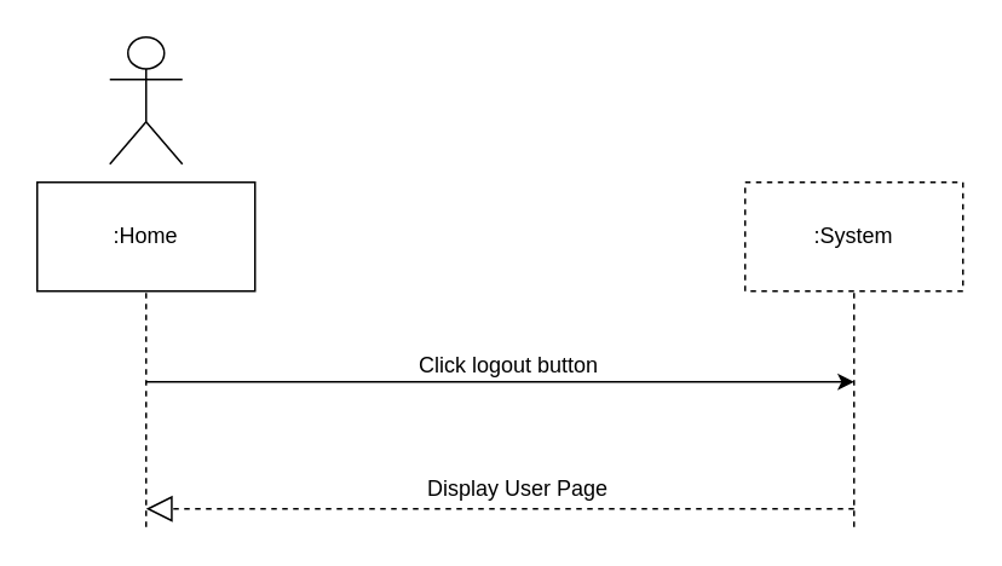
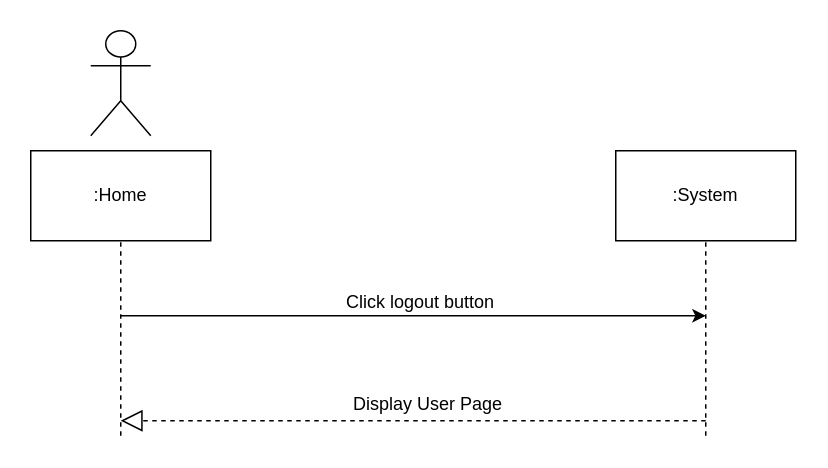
- <mxCell id="5" value=":System" style="rounded=0;whiteSpace=wrap;html=1;dashed=1;" parent="1" vertex="1"><mxGeometry x="410" y="100" width="120" height="60" as="geometry" /></mxCell>
+ <mxCell id="5" value=":System" style="rounded=0;whiteSpace=wrap;html=1;" parent="1" vertex="1"><mxGeometry x="410" y="100" width="120" height="60" as="geometry" /></mxCell>
